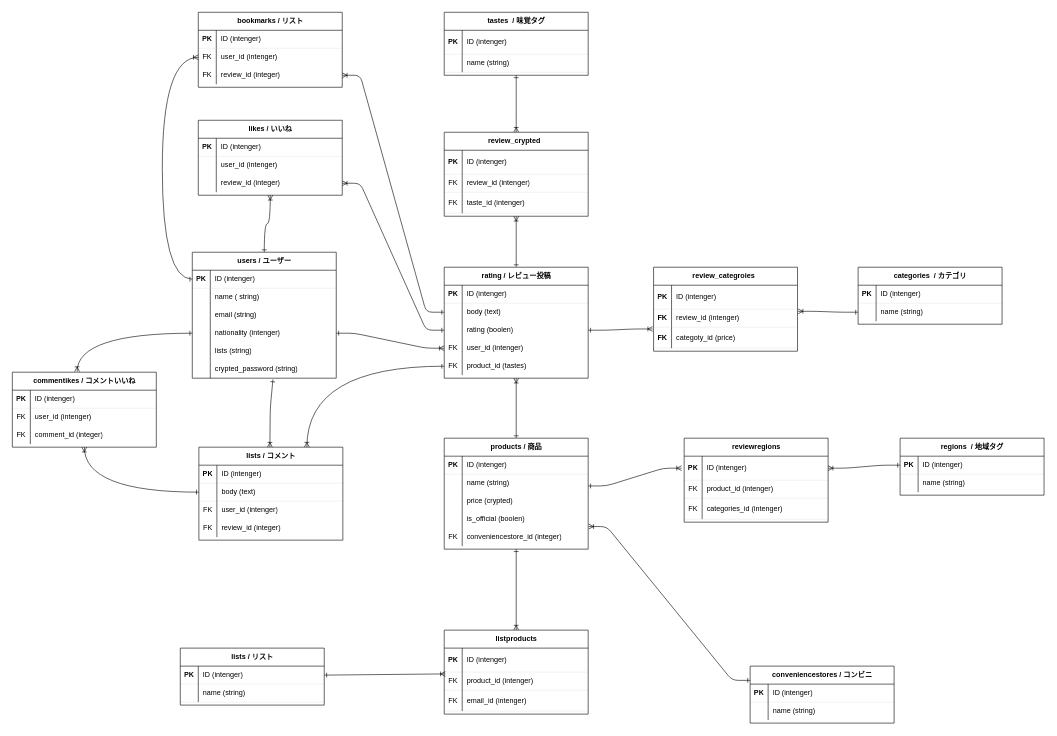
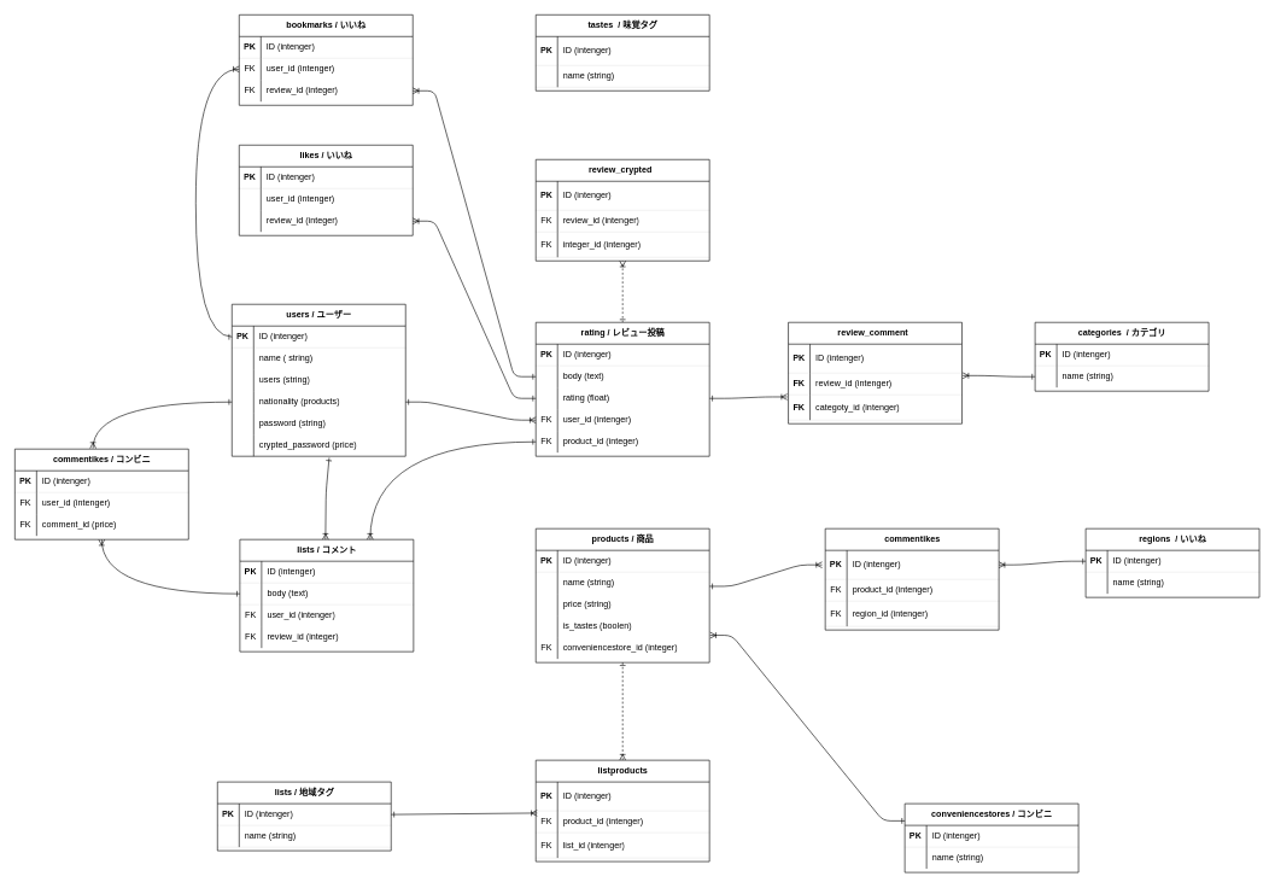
- <mxCell id="151" value="bookmarks / リスト" style="shape=table;startSize=30;container=1;collapsible=1;childLayout=tableLayout;fixedRows=1;rowLines=0;fontStyle=1;align=center;resizeLast=1;html=1;strokeColor=default;" vertex="1" parent="1"><mxGeometry x="330" y="20" width="240" height="125" as="geometry"><mxRectangle x="270" y="220" width="130" height="30" as="alternateBounds" /></mxGeometry></mxCell>
+ <mxCell id="151" value="bookmarks / いいね" style="shape=table;startSize=30;container=1;collapsible=1;childLayout=tableLayout;fixedRows=1;rowLines=0;fontStyle=1;align=center;resizeLast=1;html=1;strokeColor=default;" vertex="1" parent="1"><mxGeometry x="330" y="20" width="240" height="125" as="geometry"><mxRectangle x="270" y="220" width="130" height="30" as="alternateBounds" /></mxGeometry></mxCell>
- <mxCell id="43" style="edgeStyle=orthogonalEdgeStyle;html=1;exitX=0.5;exitY=1;exitDx=0;exitDy=0;entryX=0.5;entryY=0;entryDx=0;entryDy=0;endArrow=ERoneToMany;endFill=0;curved=1;startArrow=ERone;startFill=0;" edge="1" parent="1" source="44" target="58"><mxGeometry relative="1" as="geometry" /></mxCell>
- <mxCell id="67" value="&lt;div&gt;&lt;span style=&quot;font-weight: normal; background-color: transparent;&quot;&gt;taste_id (intenger)&lt;/span&gt;&lt;/div&gt;" style="shape=partialRectangle;connectable=0;fillColor=none;top=0;left=0;bottom=0;right=0;align=left;spacingLeft=6;fontStyle=1;overflow=hidden;whiteSpace=wrap;html=1;strokeColor=inherit;" vertex="1" parent="65"><mxGeometry x="30" width="210" height="35" as="geometry"><mxRectangle width="210" height="35" as="alternateBounds" /></mxGeometry></mxCell>
+ <mxCell id="67" value="&lt;div&gt;&lt;span style=&quot;font-weight: normal; background-color: transparent;&quot;&gt;integer_id (intenger)&lt;/span&gt;&lt;/div&gt;" style="shape=partialRectangle;connectable=0;fillColor=none;top=0;left=0;bottom=0;right=0;align=left;spacingLeft=6;fontStyle=1;overflow=hidden;whiteSpace=wrap;html=1;strokeColor=inherit;" vertex="1" parent="65"><mxGeometry x="30" width="210" height="35" as="geometry"><mxRectangle width="210" height="35" as="alternateBounds" /></mxGeometry></mxCell>
- <mxCell id="3" style="edgeStyle=orthogonalEdgeStyle;html=1;exitX=0.5;exitY=0;exitDx=0;exitDy=0;entryX=0.5;entryY=1;entryDx=0;entryDy=0;startArrow=ERone;startFill=0;endArrow=ERoneToMany;endFill=0;curved=1;" edge="1" parent="1" source="4" target="125"><mxGeometry relative="1" as="geometry" /></mxCell>
- <mxCell id="25" style="edgeStyle=orthogonalEdgeStyle;html=1;exitX=0.5;exitY=0;exitDx=0;exitDy=0;entryX=0.5;entryY=1;entryDx=0;entryDy=0;curved=1;endArrow=ERoneToMany;endFill=0;startArrow=ERone;startFill=0;" edge="1" parent="1" source="26" target="58"><mxGeometry relative="1" as="geometry" /></mxCell>
+ <mxCell id="25" style="edgeStyle=orthogonalEdgeStyle;html=1;exitX=0.5;exitY=0;exitDx=0;exitDy=0;entryX=0.5;entryY=1;entryDx=0;entryDy=0;curved=1;endArrow=ERoneToMany;endFill=0;startArrow=ERone;startFill=0;dashed=1;" edge="1" parent="1" source="26" target="58"><mxGeometry relative="1" as="geometry" /></mxCell>
- <mxCell id="68" value="review_categroies&amp;nbsp;&amp;nbsp;" style="shape=table;startSize=30;container=1;collapsible=1;childLayout=tableLayout;fixedRows=1;rowLines=0;fontStyle=1;align=center;resizeLast=1;html=1;strokeColor=default;" vertex="1" parent="1"><mxGeometry x="1089" y="445" width="240" height="140" as="geometry"><mxRectangle x="270" y="220" width="130" height="30" as="alternateBounds" /></mxGeometry></mxCell>
+ <mxCell id="68" value="review_comment&amp;nbsp;&amp;nbsp;" style="shape=table;startSize=30;container=1;collapsible=1;childLayout=tableLayout;fixedRows=1;rowLines=0;fontStyle=1;align=center;resizeLast=1;html=1;strokeColor=default;" vertex="1" parent="1"><mxGeometry x="1089" y="445" width="240" height="140" as="geometry"><mxRectangle x="270" y="220" width="130" height="30" as="alternateBounds" /></mxGeometry></mxCell>
- <mxCell id="13" value="email (string)" style="shape=partialRectangle;connectable=0;fillColor=none;top=0;left=0;bottom=0;right=0;align=left;spacingLeft=6;overflow=hidden;whiteSpace=wrap;html=1;" vertex="1" parent="11"><mxGeometry x="30" width="210" height="30" as="geometry"><mxRectangle width="210" height="30" as="alternateBounds" /></mxGeometry></mxCell>
+ <mxCell id="13" value="users (string)" style="shape=partialRectangle;connectable=0;fillColor=none;top=0;left=0;bottom=0;right=0;align=left;spacingLeft=6;overflow=hidden;whiteSpace=wrap;html=1;" vertex="1" parent="11"><mxGeometry x="30" width="210" height="30" as="geometry"><mxRectangle width="210" height="30" as="alternateBounds" /></mxGeometry></mxCell>
- <mxCell id="35" value="rating (boolen)" style="shape=partialRectangle;connectable=0;fillColor=none;top=0;left=0;bottom=0;right=0;align=left;spacingLeft=6;overflow=hidden;whiteSpace=wrap;html=1;" vertex="1" parent="33"><mxGeometry x="30" width="210" height="30" as="geometry"><mxRectangle width="210" height="30" as="alternateBounds" /></mxGeometry></mxCell>
+ <mxCell id="35" value="rating (float)" style="shape=partialRectangle;connectable=0;fillColor=none;top=0;left=0;bottom=0;right=0;align=left;spacingLeft=6;overflow=hidden;whiteSpace=wrap;html=1;" vertex="1" parent="33"><mxGeometry x="30" width="210" height="30" as="geometry"><mxRectangle width="210" height="30" as="alternateBounds" /></mxGeometry></mxCell>
- <mxCell id="16" value="nationality (intenger)" style="shape=partialRectangle;connectable=0;fillColor=none;top=0;left=0;bottom=0;right=0;align=left;spacingLeft=6;overflow=hidden;whiteSpace=wrap;html=1;" vertex="1" parent="14"><mxGeometry x="30" width="210" height="30" as="geometry"><mxRectangle width="210" height="30" as="alternateBounds" /></mxGeometry></mxCell>
+ <mxCell id="16" value="nationality (products)" style="shape=partialRectangle;connectable=0;fillColor=none;top=0;left=0;bottom=0;right=0;align=left;spacingLeft=6;overflow=hidden;whiteSpace=wrap;html=1;" vertex="1" parent="14"><mxGeometry x="30" width="210" height="30" as="geometry"><mxRectangle width="210" height="30" as="alternateBounds" /></mxGeometry></mxCell>
- <mxCell id="77" value="&lt;div&gt;&lt;span style=&quot;font-weight: normal; background-color: transparent;&quot;&gt;categoty_id (price)&lt;/span&gt;&lt;/div&gt;" style="shape=partialRectangle;connectable=0;fillColor=none;top=0;left=0;bottom=0;right=0;align=left;spacingLeft=6;fontStyle=1;overflow=hidden;whiteSpace=wrap;html=1;strokeColor=inherit;" vertex="1" parent="75"><mxGeometry x="30" width="210" height="35" as="geometry"><mxRectangle width="210" height="35" as="alternateBounds" /></mxGeometry></mxCell>
+ <mxCell id="77" value="&lt;div&gt;&lt;span style=&quot;font-weight: normal; background-color: transparent;&quot;&gt;categoty_id (intenger)&lt;/span&gt;&lt;/div&gt;" style="shape=partialRectangle;connectable=0;fillColor=none;top=0;left=0;bottom=0;right=0;align=left;spacingLeft=6;fontStyle=1;overflow=hidden;whiteSpace=wrap;html=1;strokeColor=inherit;" vertex="1" parent="75"><mxGeometry x="30" width="210" height="35" as="geometry"><mxRectangle width="210" height="35" as="alternateBounds" /></mxGeometry></mxCell>
- <mxCell id="19" value="lists (string)" style="shape=partialRectangle;connectable=0;fillColor=none;top=0;left=0;bottom=0;right=0;align=left;spacingLeft=6;overflow=hidden;whiteSpace=wrap;html=1;" vertex="1" parent="17"><mxGeometry x="30" width="210" height="30" as="geometry"><mxRectangle width="210" height="30" as="alternateBounds" /></mxGeometry></mxCell>
+ <mxCell id="19" value="password (string)" style="shape=partialRectangle;connectable=0;fillColor=none;top=0;left=0;bottom=0;right=0;align=left;spacingLeft=6;overflow=hidden;whiteSpace=wrap;html=1;" vertex="1" parent="17"><mxGeometry x="30" width="210" height="30" as="geometry"><mxRectangle width="210" height="30" as="alternateBounds" /></mxGeometry></mxCell>
- <mxCell id="41" value="product_id (tastes)" style="shape=partialRectangle;connectable=0;fillColor=none;top=0;left=0;bottom=0;right=0;align=left;spacingLeft=6;overflow=hidden;whiteSpace=wrap;html=1;" vertex="1" parent="39"><mxGeometry x="30" width="210" height="30" as="geometry"><mxRectangle width="210" height="30" as="alternateBounds" /></mxGeometry></mxCell>
+ <mxCell id="41" value="product_id (integer)" style="shape=partialRectangle;connectable=0;fillColor=none;top=0;left=0;bottom=0;right=0;align=left;spacingLeft=6;overflow=hidden;whiteSpace=wrap;html=1;" vertex="1" parent="39"><mxGeometry x="30" width="210" height="30" as="geometry"><mxRectangle width="210" height="30" as="alternateBounds" /></mxGeometry></mxCell>
- <mxCell id="22" value="crypted_password (string)" style="shape=partialRectangle;connectable=0;fillColor=none;top=0;left=0;bottom=0;right=0;align=left;spacingLeft=6;overflow=hidden;whiteSpace=wrap;html=1;" vertex="1" parent="20"><mxGeometry x="30" width="210" height="30" as="geometry"><mxRectangle width="210" height="30" as="alternateBounds" /></mxGeometry></mxCell>
+ <mxCell id="22" value="crypted_password (price)" style="shape=partialRectangle;connectable=0;fillColor=none;top=0;left=0;bottom=0;right=0;align=left;spacingLeft=6;overflow=hidden;whiteSpace=wrap;html=1;" vertex="1" parent="20"><mxGeometry x="30" width="210" height="30" as="geometry"><mxRectangle width="210" height="30" as="alternateBounds" /></mxGeometry></mxCell>
- <mxCell id="163" value="commentikes / コメントいいね" style="shape=table;startSize=30;container=1;collapsible=1;childLayout=tableLayout;fixedRows=1;rowLines=0;fontStyle=1;align=center;resizeLast=1;html=1;strokeColor=default;" vertex="1" parent="1"><mxGeometry x="20" y="620" width="240" height="125" as="geometry"><mxRectangle x="270" y="220" width="130" height="30" as="alternateBounds" /></mxGeometry></mxCell>
+ <mxCell id="163" value="commentikes / コンビニ" style="shape=table;startSize=30;container=1;collapsible=1;childLayout=tableLayout;fixedRows=1;rowLines=0;fontStyle=1;align=center;resizeLast=1;html=1;strokeColor=default;" vertex="1" parent="1"><mxGeometry x="20" y="620" width="240" height="125" as="geometry"><mxRectangle x="270" y="220" width="130" height="30" as="alternateBounds" /></mxGeometry></mxCell>
- <mxCell id="172" value="comment_id (integer)" style="shape=partialRectangle;connectable=0;fillColor=none;top=0;left=0;bottom=0;right=0;align=left;spacingLeft=6;overflow=hidden;whiteSpace=wrap;html=1;strokeColor=default;" vertex="1" parent="170"><mxGeometry x="30" width="210" height="30" as="geometry"><mxRectangle width="210" height="30" as="alternateBounds" /></mxGeometry></mxCell>
+ <mxCell id="172" value="comment_id (price)" style="shape=partialRectangle;connectable=0;fillColor=none;top=0;left=0;bottom=0;right=0;align=left;spacingLeft=6;overflow=hidden;whiteSpace=wrap;html=1;strokeColor=default;" vertex="1" parent="170"><mxGeometry x="30" width="210" height="30" as="geometry"><mxRectangle width="210" height="30" as="alternateBounds" /></mxGeometry></mxCell>
- <mxCell id="90" style="edgeStyle=none;html=1;exitX=0.5;exitY=0;exitDx=0;exitDy=0;entryX=0.5;entryY=1;entryDx=0;entryDy=0;startArrow=ERone;startFill=0;endArrow=ERoneToMany;endFill=0;" edge="1" parent="1" source="92" target="26"><mxGeometry relative="1" as="geometry" /></mxCell>
- <mxCell id="80" value="reviewregions" style="shape=table;startSize=30;container=1;collapsible=1;childLayout=tableLayout;fixedRows=1;rowLines=0;fontStyle=1;align=center;resizeLast=1;html=1;strokeColor=default;" vertex="1" parent="1"><mxGeometry x="1140" y="730" width="240" height="140" as="geometry"><mxRectangle x="270" y="220" width="130" height="30" as="alternateBounds" /></mxGeometry></mxCell>
+ <mxCell id="80" value="commentikes" style="shape=table;startSize=30;container=1;collapsible=1;childLayout=tableLayout;fixedRows=1;rowLines=0;fontStyle=1;align=center;resizeLast=1;html=1;strokeColor=default;" vertex="1" parent="1"><mxGeometry x="1140" y="730" width="240" height="140" as="geometry"><mxRectangle x="270" y="220" width="130" height="30" as="alternateBounds" /></mxGeometry></mxCell>
- <mxCell id="116" value="regions&amp;nbsp; / 地域タグ" style="shape=table;startSize=30;container=1;collapsible=1;childLayout=tableLayout;fixedRows=1;rowLines=0;fontStyle=1;align=center;resizeLast=1;html=1;strokeColor=default;" vertex="1" parent="1"><mxGeometry x="1500" y="730" width="240" height="95" as="geometry"><mxRectangle x="270" y="220" width="130" height="30" as="alternateBounds" /></mxGeometry></mxCell>
+ <mxCell id="116" value="regions&amp;nbsp; / いいね" style="shape=table;startSize=30;container=1;collapsible=1;childLayout=tableLayout;fixedRows=1;rowLines=0;fontStyle=1;align=center;resizeLast=1;html=1;strokeColor=default;" vertex="1" parent="1"><mxGeometry x="1500" y="730" width="240" height="95" as="geometry"><mxRectangle x="270" y="220" width="130" height="30" as="alternateBounds" /></mxGeometry></mxCell>
- <mxCell id="101" value="price (crypted)" style="shape=partialRectangle;connectable=0;fillColor=none;top=0;left=0;bottom=0;right=0;align=left;spacingLeft=6;overflow=hidden;whiteSpace=wrap;html=1;strokeColor=default;" vertex="1" parent="99"><mxGeometry x="30" width="210" height="30" as="geometry"><mxRectangle width="210" height="30" as="alternateBounds" /></mxGeometry></mxCell>
+ <mxCell id="101" value="price (string)" style="shape=partialRectangle;connectable=0;fillColor=none;top=0;left=0;bottom=0;right=0;align=left;spacingLeft=6;overflow=hidden;whiteSpace=wrap;html=1;strokeColor=default;" vertex="1" parent="99"><mxGeometry x="30" width="210" height="30" as="geometry"><mxRectangle width="210" height="30" as="alternateBounds" /></mxGeometry></mxCell>
- <mxCell id="89" value="&lt;div&gt;&lt;span style=&quot;font-weight: normal; background-color: transparent;&quot;&gt;categories_id (intenger)&lt;/span&gt;&lt;/div&gt;" style="shape=partialRectangle;connectable=0;fillColor=none;top=0;left=0;bottom=0;right=0;align=left;spacingLeft=6;fontStyle=1;overflow=hidden;whiteSpace=wrap;html=1;strokeColor=inherit;" vertex="1" parent="87"><mxGeometry x="30" width="210" height="35" as="geometry"><mxRectangle width="210" height="35" as="alternateBounds" /></mxGeometry></mxCell>
+ <mxCell id="89" value="&lt;div&gt;&lt;span style=&quot;font-weight: normal; background-color: transparent;&quot;&gt;region_id (intenger)&lt;/span&gt;&lt;/div&gt;" style="shape=partialRectangle;connectable=0;fillColor=none;top=0;left=0;bottom=0;right=0;align=left;spacingLeft=6;fontStyle=1;overflow=hidden;whiteSpace=wrap;html=1;strokeColor=inherit;" vertex="1" parent="87"><mxGeometry x="30" width="210" height="35" as="geometry"><mxRectangle width="210" height="35" as="alternateBounds" /></mxGeometry></mxCell>
- <mxCell id="104" value="is_official (boolen)" style="shape=partialRectangle;connectable=0;fillColor=none;top=0;left=0;bottom=0;right=0;align=left;spacingLeft=6;overflow=hidden;whiteSpace=wrap;html=1;" vertex="1" parent="102"><mxGeometry x="30" width="210" height="30" as="geometry"><mxRectangle width="210" height="30" as="alternateBounds" /></mxGeometry></mxCell>
+ <mxCell id="104" value="is_tastes (boolen)" style="shape=partialRectangle;connectable=0;fillColor=none;top=0;left=0;bottom=0;right=0;align=left;spacingLeft=6;overflow=hidden;whiteSpace=wrap;html=1;" vertex="1" parent="102"><mxGeometry x="30" width="210" height="30" as="geometry"><mxRectangle width="210" height="30" as="alternateBounds" /></mxGeometry></mxCell>
- <mxCell id="91" style="edgeStyle=none;html=1;exitX=0.5;exitY=1;exitDx=0;exitDy=0;entryX=0.5;entryY=0;entryDx=0;entryDy=0;startArrow=ERone;startFill=0;endArrow=ERoneToMany;endFill=0;" edge="1" parent="1" source="92" target="182"><mxGeometry relative="1" as="geometry" /></mxCell>
+ <mxCell id="91" style="edgeStyle=none;html=1;exitX=0.5;exitY=1;exitDx=0;exitDy=0;entryX=0.5;entryY=0;entryDx=0;entryDy=0;startArrow=ERone;startFill=0;endArrow=ERoneToMany;endFill=0;dashed=1;" edge="1" parent="1" source="92" target="182"><mxGeometry relative="1" as="geometry" /></mxCell>
- <mxCell id="175" value="lists / リスト" style="shape=table;startSize=30;container=1;collapsible=1;childLayout=tableLayout;fixedRows=1;rowLines=0;fontStyle=1;align=center;resizeLast=1;html=1;strokeColor=default;" vertex="1" parent="1"><mxGeometry x="300" y="1080" width="240" height="95" as="geometry"><mxRectangle x="270" y="220" width="130" height="30" as="alternateBounds" /></mxGeometry></mxCell>
+ <mxCell id="175" value="lists / 地域タグ" style="shape=table;startSize=30;container=1;collapsible=1;childLayout=tableLayout;fixedRows=1;rowLines=0;fontStyle=1;align=center;resizeLast=1;html=1;strokeColor=default;" vertex="1" parent="1"><mxGeometry x="300" y="1080" width="240" height="95" as="geometry"><mxRectangle x="270" y="220" width="130" height="30" as="alternateBounds" /></mxGeometry></mxCell>
- <mxCell id="191" value="&lt;div&gt;&lt;span style=&quot;font-weight: normal; background-color: transparent;&quot;&gt;email_id (intenger)&lt;/span&gt;&lt;/div&gt;" style="shape=partialRectangle;connectable=0;fillColor=none;top=0;left=0;bottom=0;right=0;align=left;spacingLeft=6;fontStyle=1;overflow=hidden;whiteSpace=wrap;html=1;strokeColor=inherit;" vertex="1" parent="189"><mxGeometry x="30" width="210" height="35" as="geometry"><mxRectangle width="210" height="35" as="alternateBounds" /></mxGeometry></mxCell>
+ <mxCell id="191" value="&lt;div&gt;&lt;span style=&quot;font-weight: normal; background-color: transparent;&quot;&gt;list_id (intenger)&lt;/span&gt;&lt;/div&gt;" style="shape=partialRectangle;connectable=0;fillColor=none;top=0;left=0;bottom=0;right=0;align=left;spacingLeft=6;fontStyle=1;overflow=hidden;whiteSpace=wrap;html=1;strokeColor=inherit;" vertex="1" parent="189"><mxGeometry x="30" width="210" height="35" as="geometry"><mxRectangle width="210" height="35" as="alternateBounds" /></mxGeometry></mxCell>
